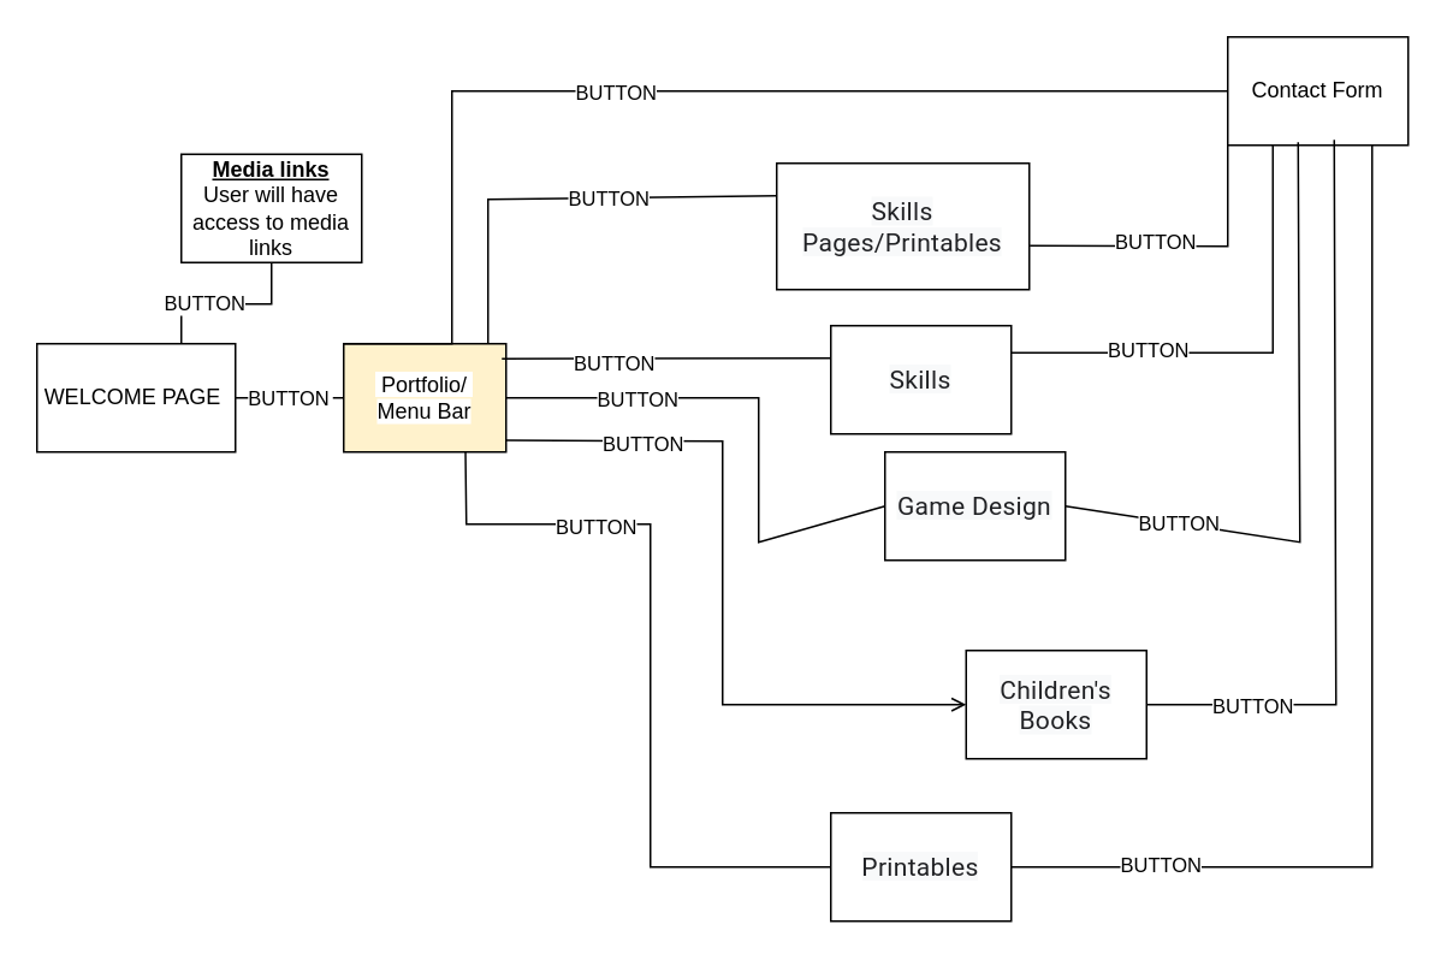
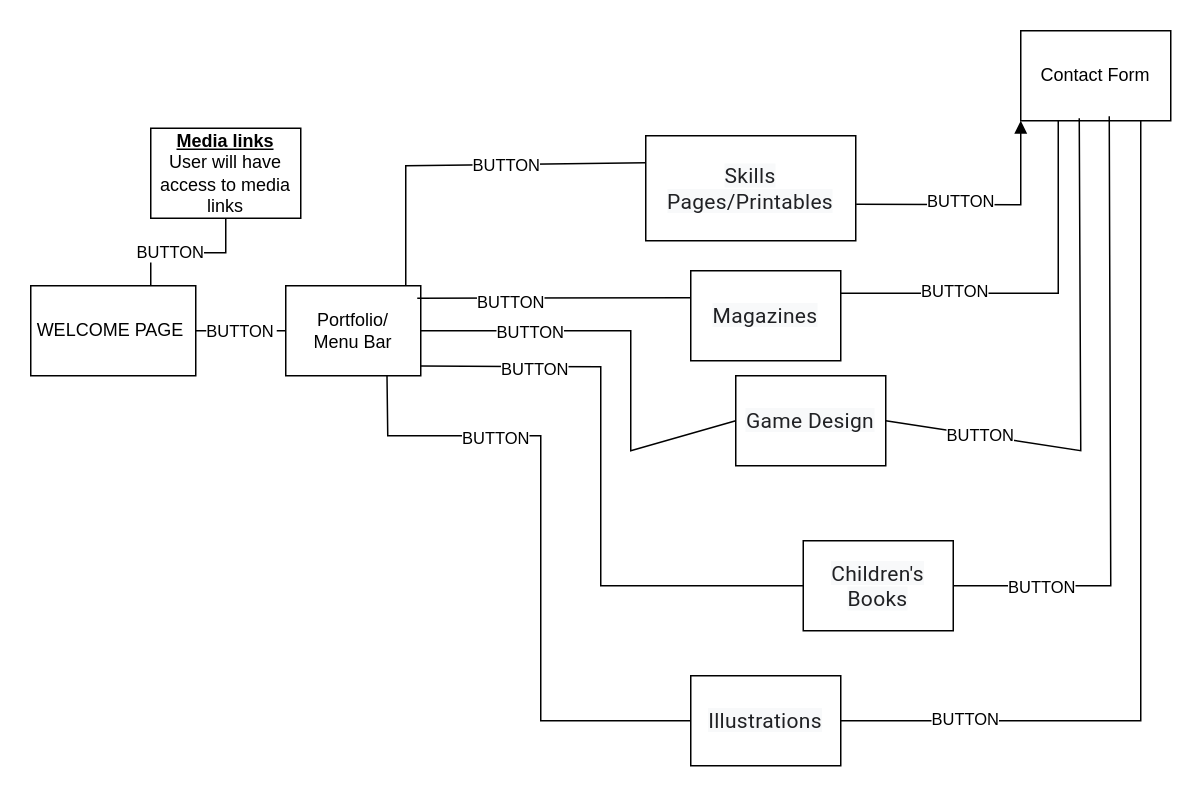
- <mxCell id="14" value="" style="edgeStyle=elbowEdgeStyle;rounded=0;orthogonalLoop=1;jettySize=auto;html=1;elbow=horizontal;startArrow=none;endArrow=none;entryX=0;entryY=0;entryDx=0;entryDy=0;exitX=0;exitY=0.5;exitDx=0;exitDy=0;" edge="1" parent="1" source="10" target="8"><mxGeometry relative="1" as="geometry"><mxPoint x="480" y="0" as="sourcePoint" /><mxPoint x="250" y="160" as="targetPoint" /><Array as="points"><mxPoint x="250" y="110" /></Array></mxGeometry></mxCell>
- <mxCell id="15" value="BUTTON" style="edgeLabel;html=1;align=center;verticalAlign=middle;resizable=0;points=[];" vertex="1" connectable="0" parent="14"><mxGeometry x="-0.234" y="-2" relative="1" as="geometry"><mxPoint x="-99" y="2" as="offset" /></mxGeometry></mxCell>
- <mxCell id="16" value="" style="endArrow=none;html=1;rounded=0;exitX=1.002;exitY=0.652;exitDx=0;exitDy=0;exitPerimeter=0;entryX=0;entryY=1;entryDx=0;entryDy=0;" edge="1" parent="1" source="2" target="10"><mxGeometry relative="1" as="geometry"><mxPoint x="600" y="150" as="sourcePoint" /><mxPoint x="680" y="125" as="targetPoint" /><Array as="points"><mxPoint x="680" y="136" /></Array></mxGeometry></mxCell>
+ <mxCell id="16" value="" style="endArrow=block;html=1;rounded=0;exitX=1.002;exitY=0.652;exitDx=0;exitDy=0;exitPerimeter=0;entryX=0;entryY=1;entryDx=0;entryDy=0;" edge="1" parent="1" source="2" target="10"><mxGeometry relative="1" as="geometry"><mxPoint x="600" y="150" as="sourcePoint" /><mxPoint x="680" y="125" as="targetPoint" /><Array as="points"><mxPoint x="680" y="136" /></Array></mxGeometry></mxCell>
- <mxCell id="3" value="&lt;span style=&quot;color: rgb(32, 33, 36); font-family: Roboto, Arial, sans-serif; font-size: 14px; letter-spacing: 0.2px; text-align: start; white-space-collapse: preserve-breaks; background-color: rgb(248, 249, 250);&quot;&gt;Skills&lt;/span&gt;" style="whiteSpace=wrap;html=1;align=center;verticalAlign=middle;treeFolding=1;treeMoving=1;newEdgeStyle={&quot;edgeStyle&quot;:&quot;elbowEdgeStyle&quot;,&quot;startArrow&quot;:&quot;none&quot;,&quot;endArrow&quot;:&quot;none&quot;};" vertex="1" parent="1"><mxGeometry x="460" y="180" width="100" height="60" as="geometry" /></mxCell>
+ <mxCell id="3" value="&lt;span style=&quot;color: rgb(32, 33, 36); font-family: Roboto, Arial, sans-serif; font-size: 14px; letter-spacing: 0.2px; text-align: start; white-space-collapse: preserve-breaks; background-color: rgb(248, 249, 250);&quot;&gt;Magazines&lt;/span&gt;" style="whiteSpace=wrap;html=1;align=center;verticalAlign=middle;treeFolding=1;treeMoving=1;newEdgeStyle={&quot;edgeStyle&quot;:&quot;elbowEdgeStyle&quot;,&quot;startArrow&quot;:&quot;none&quot;,&quot;endArrow&quot;:&quot;none&quot;};" vertex="1" parent="1"><mxGeometry x="460" y="180" width="100" height="60" as="geometry" /></mxCell>
- <mxCell id="8" value="&lt;span style=&quot;font-family: Arial; text-align: start; text-wrap-mode: nowrap; background-color: rgb(255, 255, 255);&quot;&gt;&amp;nbsp;Portfolio/&amp;nbsp;&lt;/span&gt;&lt;div&gt;&lt;span style=&quot;font-family: Arial; text-align: start; text-wrap-mode: nowrap; background-color: rgb(255, 255, 255);&quot;&gt;Menu Bar&lt;/span&gt;&lt;/div&gt;" style="whiteSpace=wrap;html=1;align=center;verticalAlign=middle;treeFolding=1;treeMoving=1;newEdgeStyle={&quot;edgeStyle&quot;:&quot;elbowEdgeStyle&quot;,&quot;startArrow&quot;:&quot;none&quot;,&quot;endArrow&quot;:&quot;none&quot;};fillColor=#fff2cc;" vertex="1" parent="1"><mxGeometry x="190" y="190" width="90" height="60" as="geometry" /></mxCell>
+ <mxCell id="8" value="&lt;span style=&quot;font-family: Arial; text-align: start; text-wrap-mode: nowrap; background-color: rgb(255, 255, 255);&quot;&gt;&amp;nbsp;Portfolio/&amp;nbsp;&lt;/span&gt;&lt;div&gt;&lt;span style=&quot;font-family: Arial; text-align: start; text-wrap-mode: nowrap; background-color: rgb(255, 255, 255);&quot;&gt;Menu Bar&lt;/span&gt;&lt;/div&gt;" style="whiteSpace=wrap;html=1;align=center;verticalAlign=middle;treeFolding=1;treeMoving=1;newEdgeStyle={&quot;edgeStyle&quot;:&quot;elbowEdgeStyle&quot;,&quot;startArrow&quot;:&quot;none&quot;,&quot;endArrow&quot;:&quot;none&quot;};" vertex="1" parent="1"><mxGeometry x="190" y="190" width="90" height="60" as="geometry" /></mxCell>
- <mxCell id="34" value="" style="endArrow=open;html=1;rounded=0;exitX=0.999;exitY=0.892;exitDx=0;exitDy=0;exitPerimeter=0;entryX=0;entryY=0.5;entryDx=0;entryDy=0;" edge="1" parent="1" source="8" target="5"><mxGeometry relative="1" as="geometry"><mxPoint x="360" y="340" as="sourcePoint" /><mxPoint x="400" y="380" as="targetPoint" /><Array as="points"><mxPoint x="400" y="244" /><mxPoint x="400" y="390" /></Array></mxGeometry></mxCell>
+ <mxCell id="34" value="" style="endArrow=none;html=1;rounded=0;exitX=0.999;exitY=0.892;exitDx=0;exitDy=0;exitPerimeter=0;entryX=0;entryY=0.5;entryDx=0;entryDy=0;" edge="1" parent="1" source="8" target="5"><mxGeometry relative="1" as="geometry"><mxPoint x="360" y="340" as="sourcePoint" /><mxPoint x="400" y="380" as="targetPoint" /><Array as="points"><mxPoint x="400" y="244" /><mxPoint x="400" y="390" /></Array></mxGeometry></mxCell>
- <mxCell id="7" value="&lt;span style=&quot;color: rgb(32, 33, 36); font-family: Roboto, Arial, sans-serif; font-size: 14px; letter-spacing: 0.2px; text-align: start; white-space-collapse: preserve-breaks; background-color: rgb(248, 249, 250);&quot;&gt;Printables&lt;/span&gt;" style="whiteSpace=wrap;html=1;align=center;verticalAlign=middle;treeFolding=1;treeMoving=1;newEdgeStyle={&quot;edgeStyle&quot;:&quot;elbowEdgeStyle&quot;,&quot;startArrow&quot;:&quot;none&quot;,&quot;endArrow&quot;:&quot;none&quot;};" vertex="1" parent="1"><mxGeometry x="460" y="450" width="100" height="60" as="geometry" /></mxCell>
+ <mxCell id="7" value="&lt;span style=&quot;color: rgb(32, 33, 36); font-family: Roboto, Arial, sans-serif; font-size: 14px; letter-spacing: 0.2px; text-align: start; white-space-collapse: preserve-breaks; background-color: rgb(248, 249, 250);&quot;&gt;Illustrations&lt;/span&gt;" style="whiteSpace=wrap;html=1;align=center;verticalAlign=middle;treeFolding=1;treeMoving=1;newEdgeStyle={&quot;edgeStyle&quot;:&quot;elbowEdgeStyle&quot;,&quot;startArrow&quot;:&quot;none&quot;,&quot;endArrow&quot;:&quot;none&quot;};" vertex="1" parent="1"><mxGeometry x="460" y="450" width="100" height="60" as="geometry" /></mxCell>
